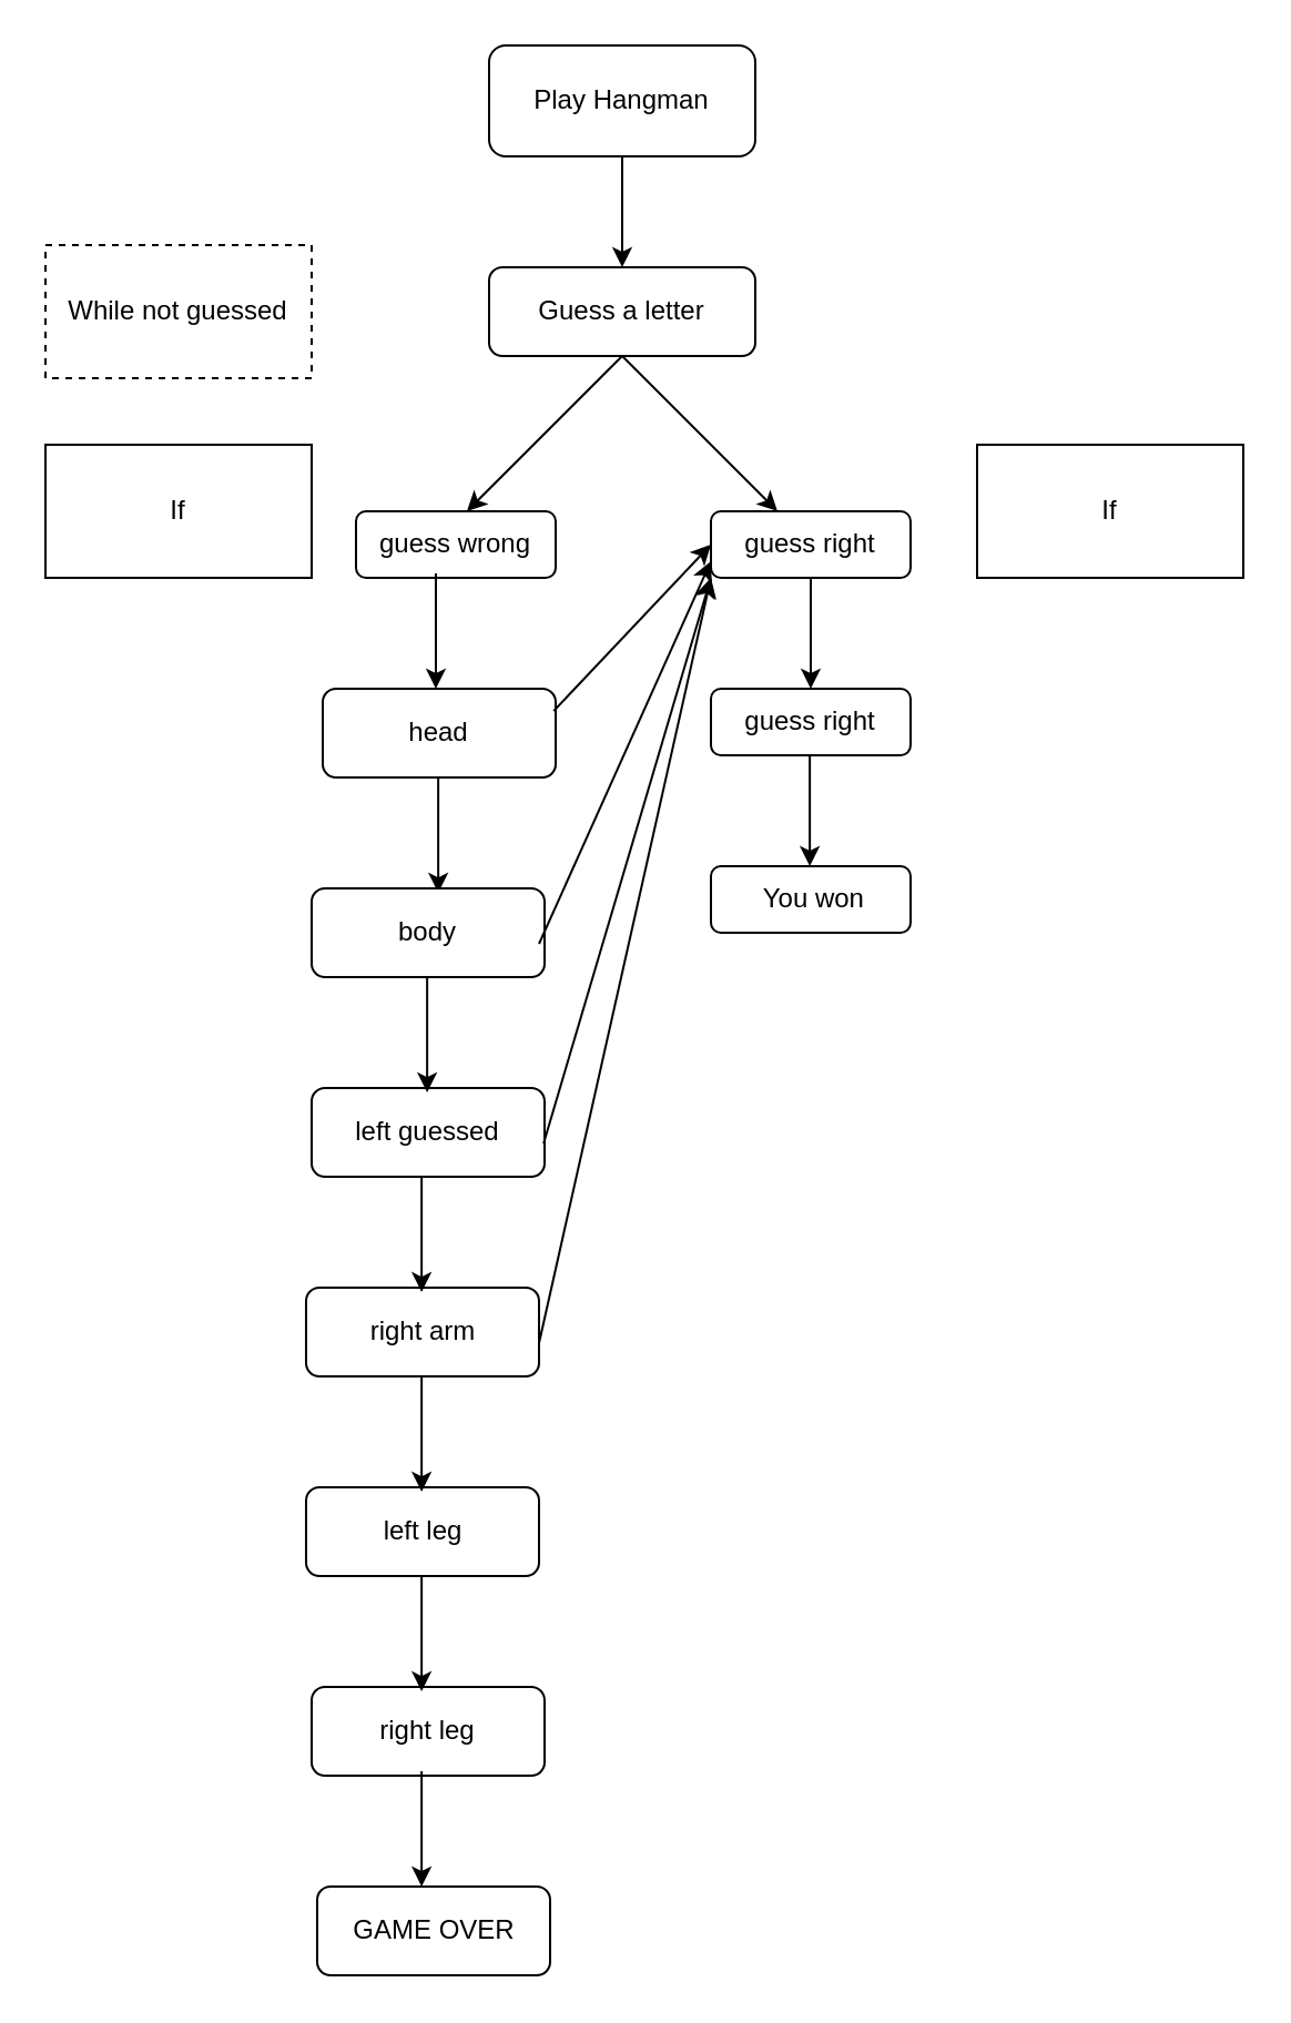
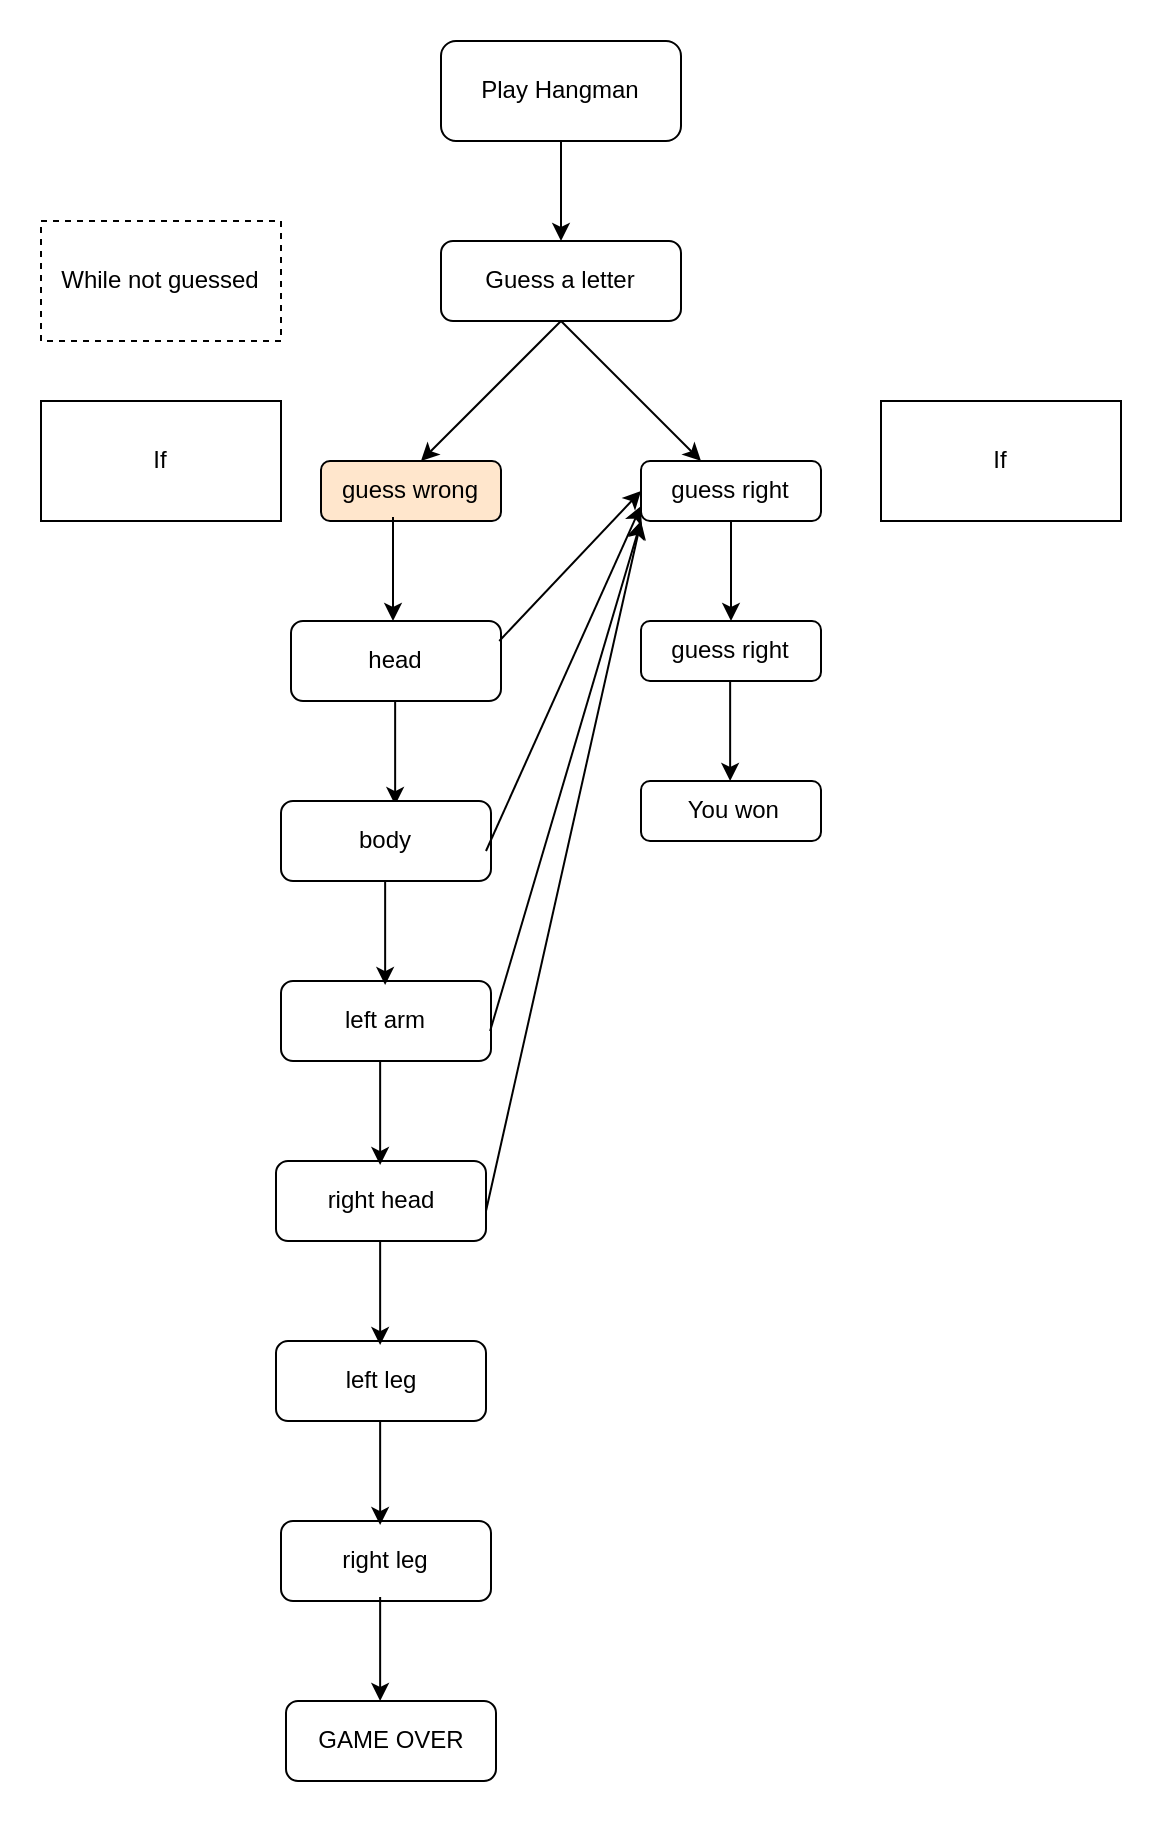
- <mxCell id="7" value="guess wrong" style="rounded=1;whiteSpace=wrap;html=1;" vertex="1" parent="1"><mxGeometry x="160" y="230" width="90" height="30" as="geometry" /></mxCell>
+ <mxCell id="7" value="guess wrong" style="rounded=1;whiteSpace=wrap;html=1;fillColor=#ffe6cc;" vertex="1" parent="1"><mxGeometry x="160" y="230" width="90" height="30" as="geometry" /></mxCell>
- <mxCell id="17" value="left guessed" style="rounded=1;whiteSpace=wrap;html=1;" vertex="1" parent="1"><mxGeometry x="140" y="490" width="105" height="40" as="geometry" /></mxCell>
+ <mxCell id="17" value="left arm" style="rounded=1;whiteSpace=wrap;html=1;" vertex="1" parent="1"><mxGeometry x="140" y="490" width="105" height="40" as="geometry" /></mxCell>
- <mxCell id="18" value="right arm" style="rounded=1;whiteSpace=wrap;html=1;" vertex="1" parent="1"><mxGeometry x="137.5" y="580" width="105" height="40" as="geometry" /></mxCell>
+ <mxCell id="18" value="right head" style="rounded=1;whiteSpace=wrap;html=1;" vertex="1" parent="1"><mxGeometry x="137.5" y="580" width="105" height="40" as="geometry" /></mxCell>
